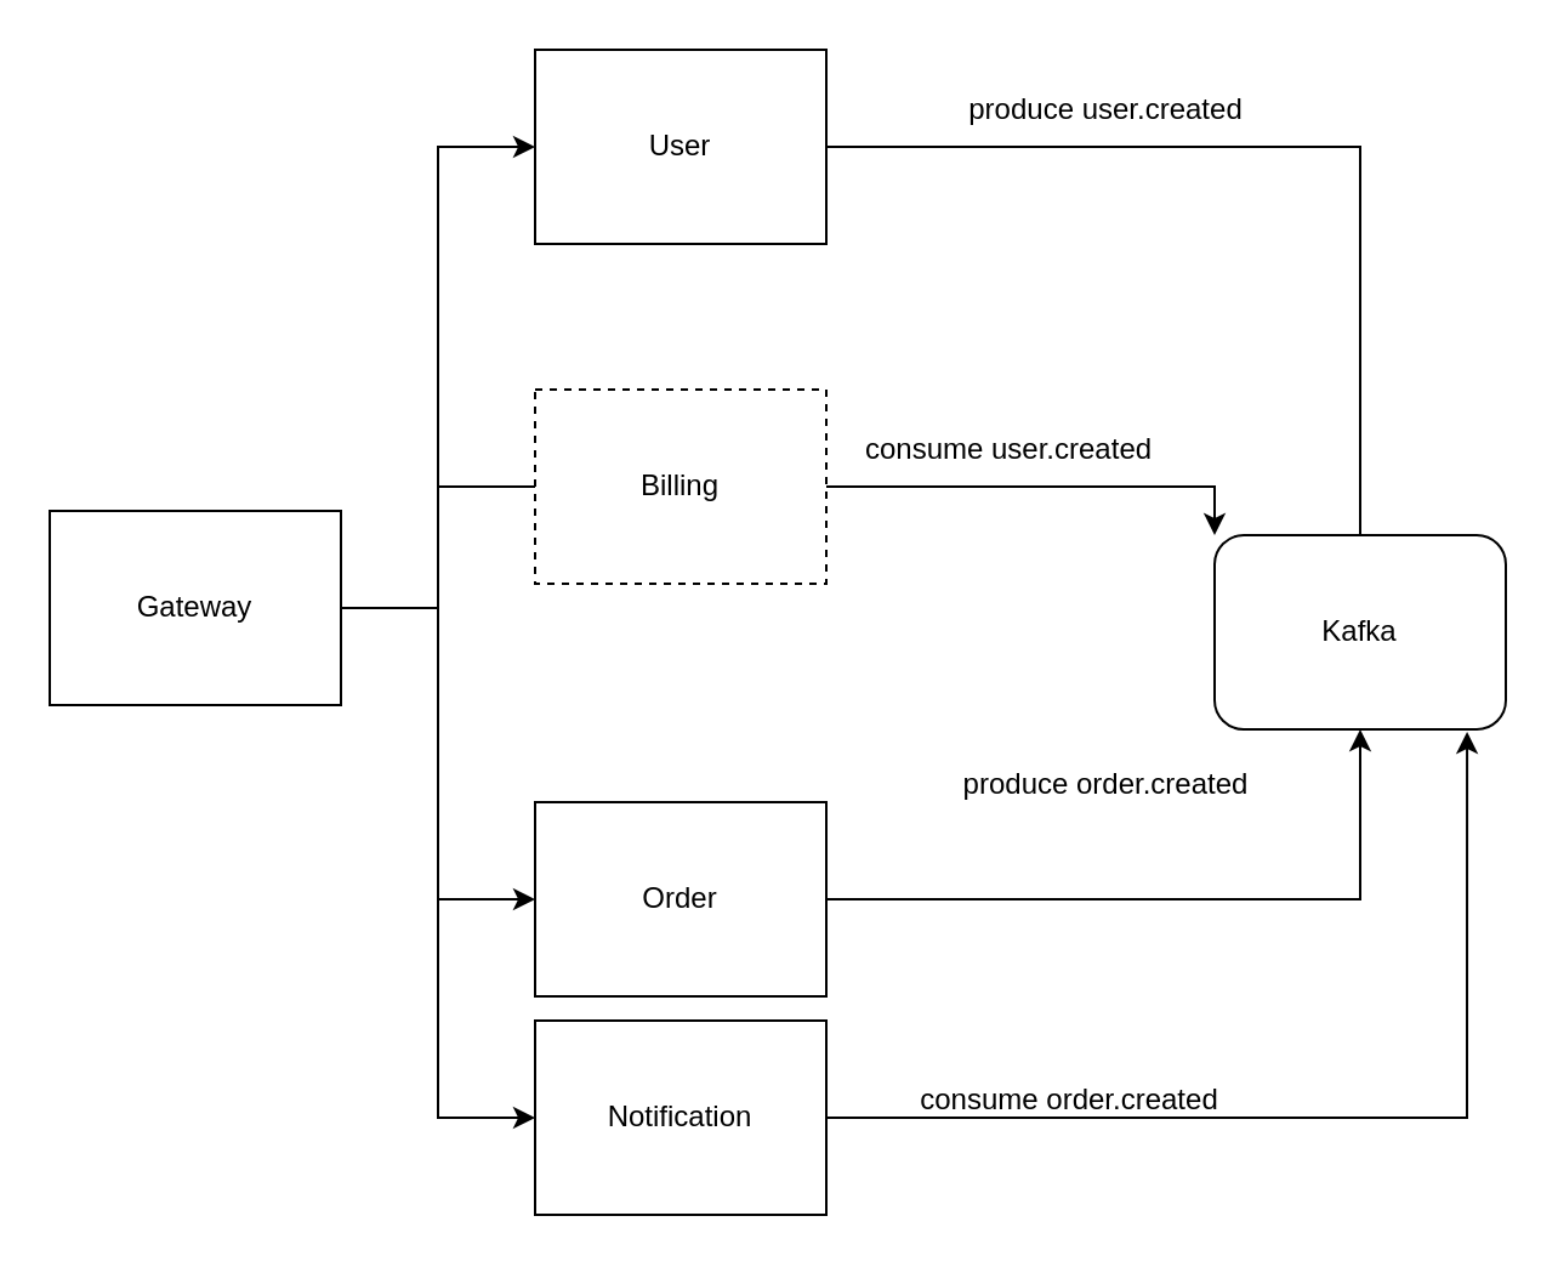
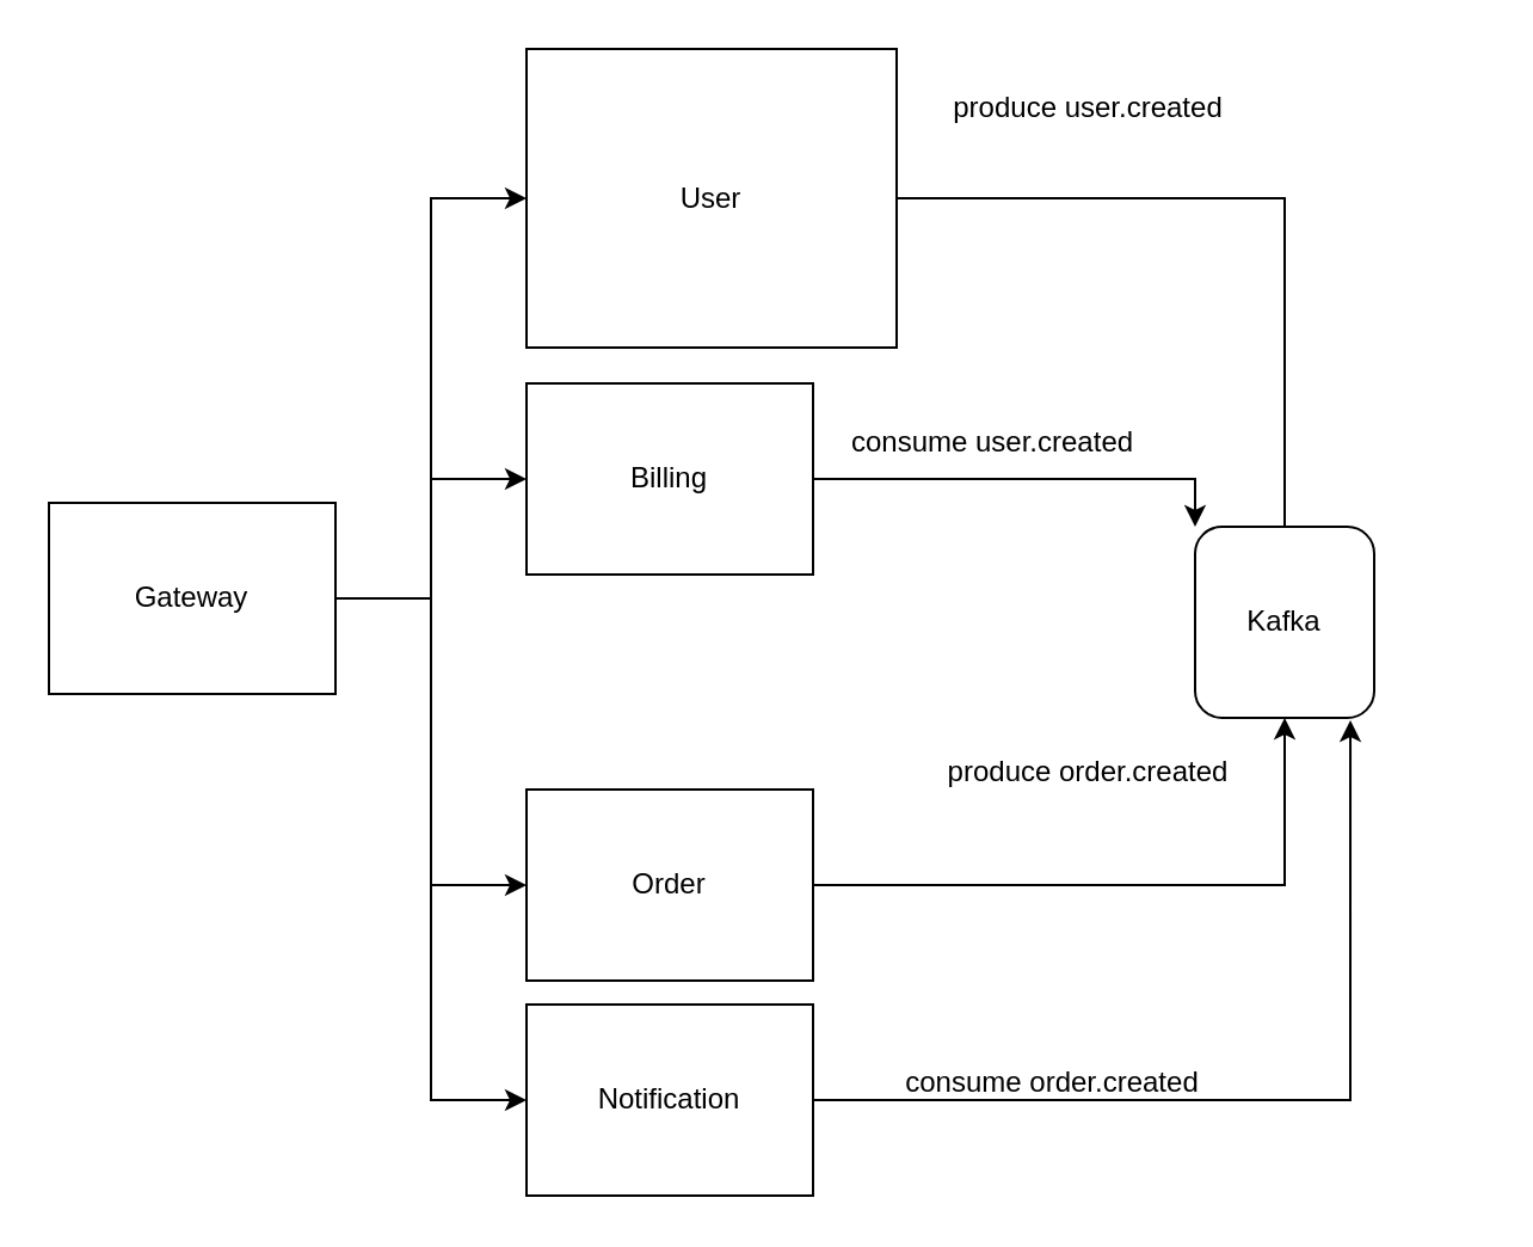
- <mxCell id="12" value="User" style="rounded=0;whiteSpace=wrap;html=1;" vertex="1" parent="1"><mxGeometry x="220" y="20" width="120" height="80" as="geometry" /></mxCell>
+ <mxCell id="12" value="User" style="rounded=0;whiteSpace=wrap;html=1;" vertex="1" parent="1"><mxGeometry x="220" y="20" width="155" height="125" as="geometry" /></mxCell>
- <mxCell id="3" style="edgeStyle=orthogonalEdgeStyle;rounded=0;orthogonalLoop=1;jettySize=auto;html=1;exitX=1;exitY=0.5;exitDx=0;exitDy=0;entryX=0;entryY=0.5;entryDx=0;entryDy=0;endArrow=none;" edge="1" parent="1" source="6" target="8"><mxGeometry relative="1" as="geometry" /></mxCell>
+ <mxCell id="3" style="edgeStyle=orthogonalEdgeStyle;rounded=0;orthogonalLoop=1;jettySize=auto;html=1;exitX=1;exitY=0.5;exitDx=0;exitDy=0;entryX=0;entryY=0.5;entryDx=0;entryDy=0;" edge="1" parent="1" source="6" target="8"><mxGeometry relative="1" as="geometry" /></mxCell>
- <mxCell id="8" value="Billing" style="rounded=0;whiteSpace=wrap;html=1;dashed=1;" vertex="1" parent="1"><mxGeometry x="220" y="160" width="120" height="80" as="geometry" /></mxCell>
+ <mxCell id="8" value="Billing" style="rounded=0;whiteSpace=wrap;html=1;" vertex="1" parent="1"><mxGeometry x="220" y="160" width="120" height="80" as="geometry" /></mxCell>
- <mxCell id="14" value="Kafka" style="rounded=1;whiteSpace=wrap;html=1;" vertex="1" parent="1"><mxGeometry x="500" y="220" width="120" height="80" as="geometry" /></mxCell>
+ <mxCell id="14" value="Kafka" style="rounded=1;whiteSpace=wrap;html=1;" vertex="1" parent="1"><mxGeometry x="500" y="220" width="75" height="80" as="geometry" /></mxCell>
